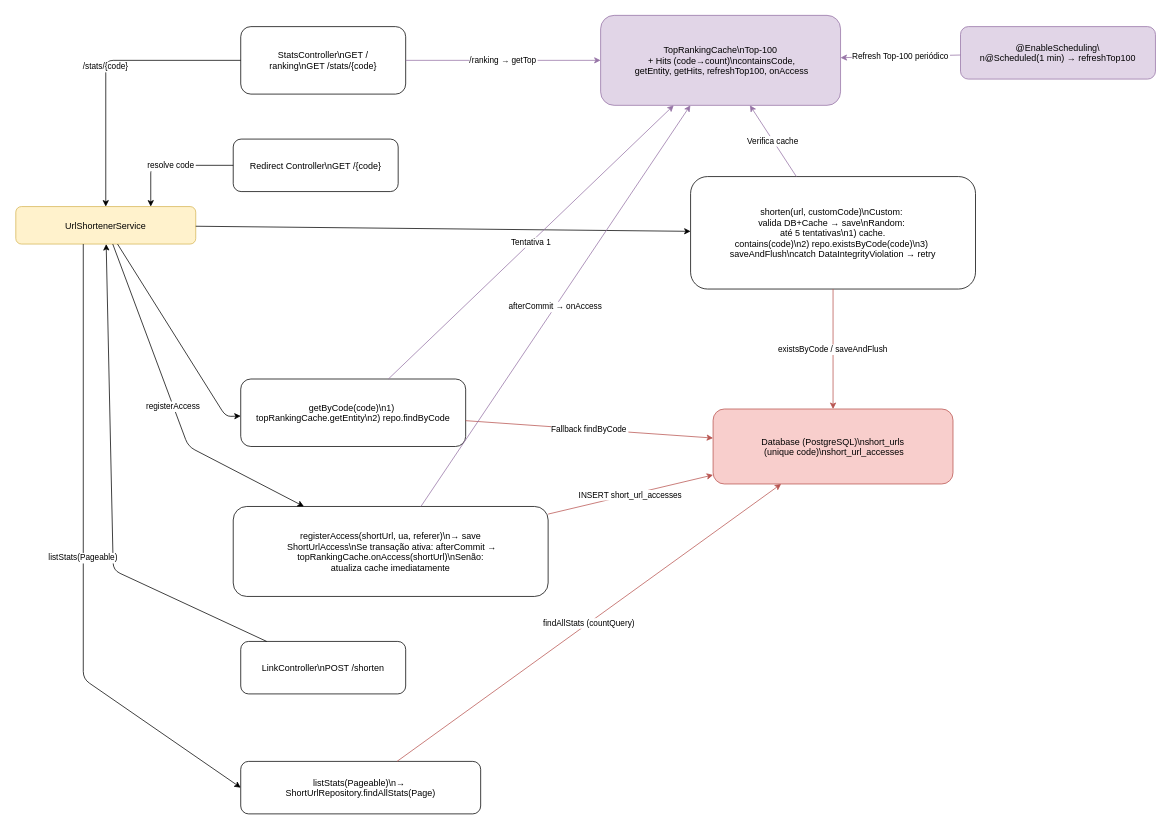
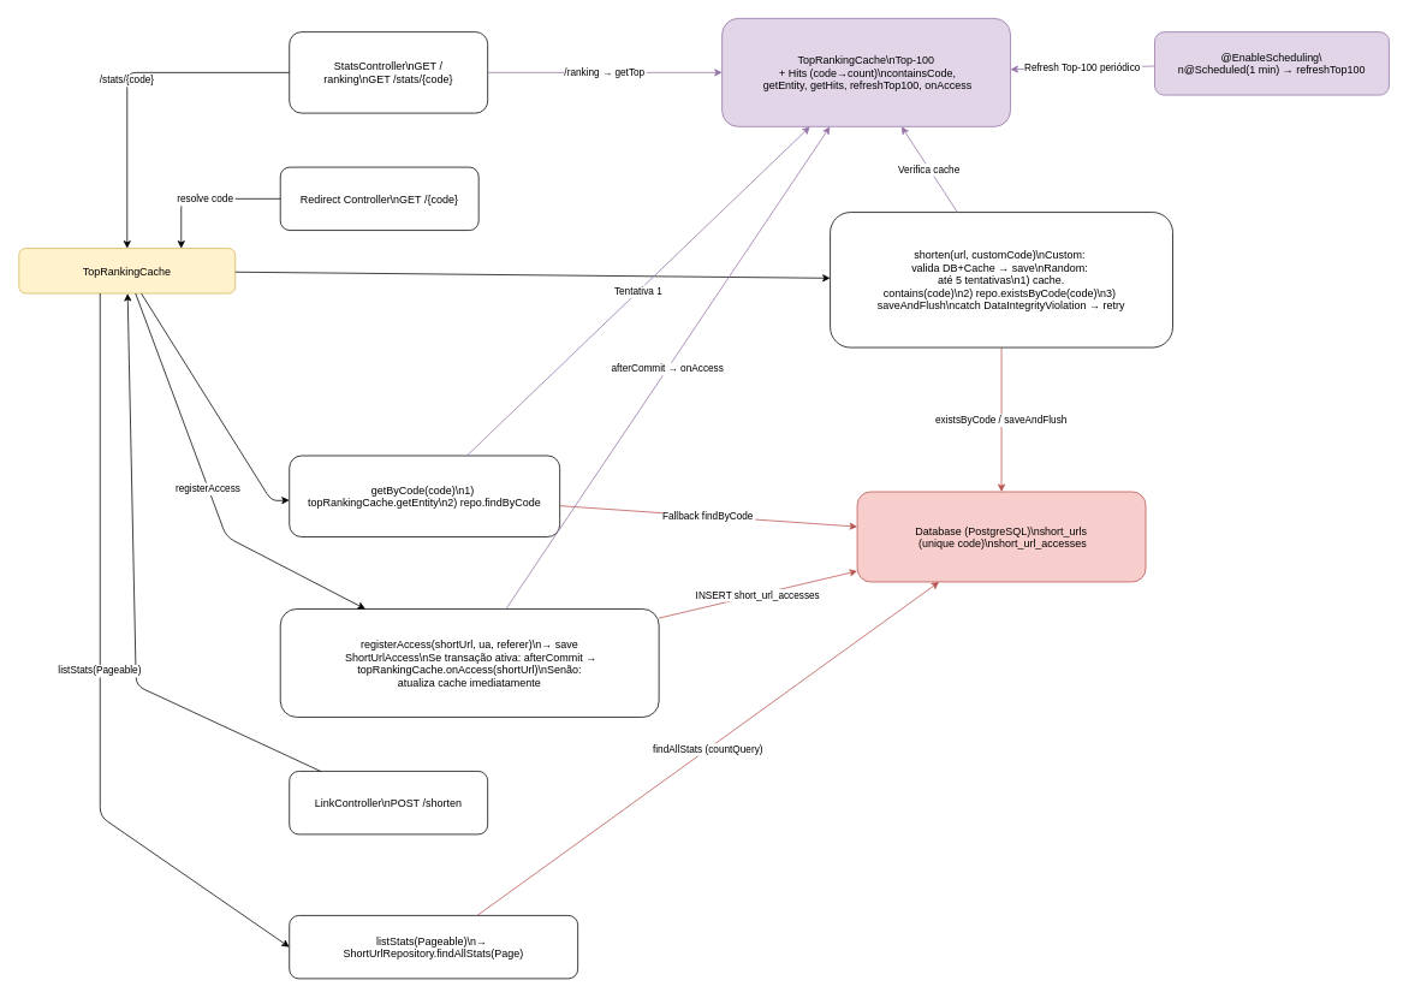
- <mxCell id="5" value="UrlShortenerService" style="shape=rectangle;rounded=1;fillColor=#fff2cc;strokeColor=#d6b656;fontSize=12" parent="1" vertex="1"><mxGeometry x="20" y="275" width="240" height="50" as="geometry" /></mxCell>
+ <mxCell id="5" value="TopRankingCache" style="shape=rectangle;rounded=1;fillColor=#fff2cc;strokeColor=#d6b656;fontSize=12" parent="1" vertex="1"><mxGeometry x="20" y="275" width="240" height="50" as="geometry" /></mxCell>
